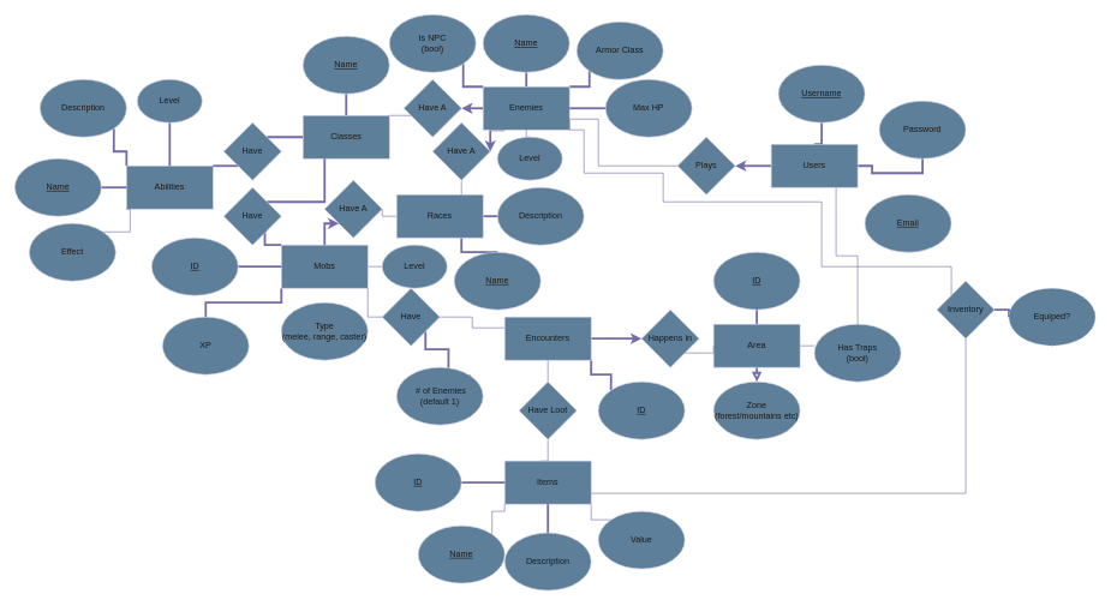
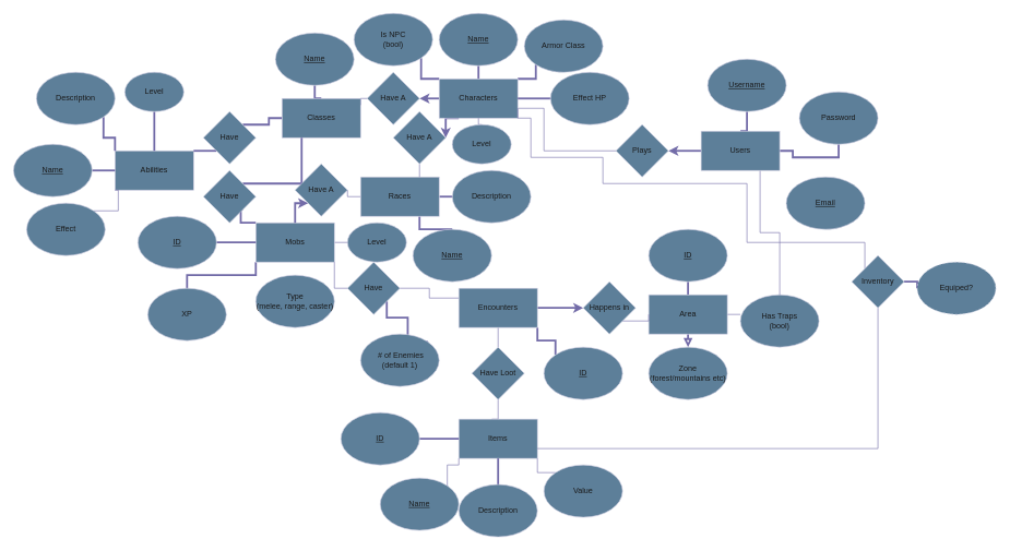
- <mxCell id="8" value="Enemies" style="rounded=0;whiteSpace=wrap;html=1;fillColor=#5D7F99;strokeColor=#D0CEE2;fontColor=#1A1A1A;" parent="1" vertex="1"><mxGeometry x="670" y="120" width="120" height="60" as="geometry" /></mxCell>
+ <mxCell id="8" value="Characters" style="rounded=0;whiteSpace=wrap;html=1;fillColor=#5D7F99;strokeColor=#D0CEE2;fontColor=#1A1A1A;" parent="1" vertex="1"><mxGeometry x="670" y="120" width="120" height="60" as="geometry" /></mxCell>
- <mxCell id="42" value="Max HP" style="ellipse;whiteSpace=wrap;html=1;fillColor=#5D7F99;strokeColor=#D0CEE2;fontColor=#1A1A1A;" parent="1" vertex="1"><mxGeometry x="840" y="110" width="120" height="80" as="geometry" /></mxCell>
+ <mxCell id="42" value="Effect HP" style="ellipse;whiteSpace=wrap;html=1;fillColor=#5D7F99;strokeColor=#D0CEE2;fontColor=#1A1A1A;" parent="1" vertex="1"><mxGeometry x="840" y="110" width="120" height="80" as="geometry" /></mxCell>
- <mxCell id="18" value="Classes" style="rounded=0;whiteSpace=wrap;html=1;fillColor=#5D7F99;strokeColor=#D0CEE2;fontColor=#1A1A1A;" parent="1" vertex="1"><mxGeometry x="420" y="160" width="120" height="60" as="geometry" /></mxCell>
+ <mxCell id="18" value="Classes" style="rounded=0;whiteSpace=wrap;html=1;fillColor=#5D7F99;strokeColor=#D0CEE2;fontColor=#1A1A1A;" parent="1" vertex="1"><mxGeometry x="430" y="150" width="120" height="60" as="geometry" /></mxCell>
